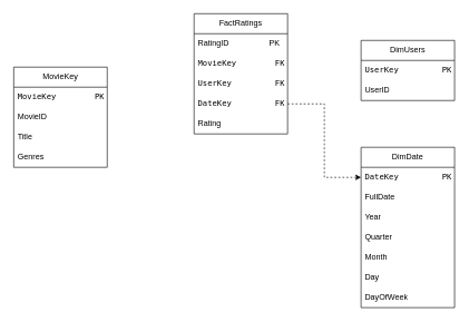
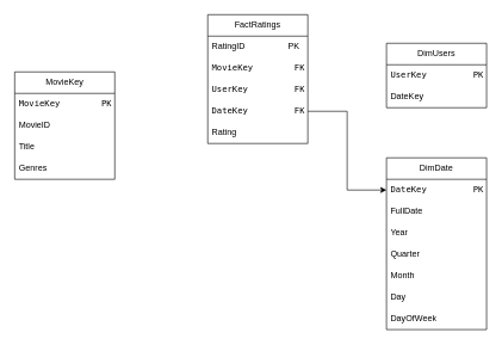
- <mxCell id="15" value="UserID" style="text;strokeColor=none;fillColor=none;align=left;verticalAlign=middle;spacingLeft=4;spacingRight=4;overflow=hidden;points=[[0,0.5],[1,0.5]];portConstraint=eastwest;rotatable=0;whiteSpace=wrap;html=1;" vertex="1" parent="13"><mxGeometry y="60" width="140" height="30" as="geometry" /></mxCell>
+ <mxCell id="15" value="DateKey" style="text;strokeColor=none;fillColor=none;align=left;verticalAlign=middle;spacingLeft=4;spacingRight=4;overflow=hidden;points=[[0,0.5],[1,0.5]];portConstraint=eastwest;rotatable=0;whiteSpace=wrap;html=1;" vertex="1" parent="13"><mxGeometry y="60" width="140" height="30" as="geometry" /></mxCell>
- <mxCell id="24" style="edgeStyle=orthogonalEdgeStyle;rounded=0;orthogonalLoop=1;jettySize=auto;html=1;exitX=1;exitY=0.5;exitDx=0;exitDy=0;dashed=1;" edge="1" parent="1" source="6" target="17"><mxGeometry relative="1" as="geometry" /></mxCell>
+ <mxCell id="24" style="edgeStyle=orthogonalEdgeStyle;rounded=0;orthogonalLoop=1;jettySize=auto;html=1;exitX=1;exitY=0.5;exitDx=0;exitDy=0;" edge="1" parent="1" source="6" target="17"><mxGeometry relative="1" as="geometry" /></mxCell>
